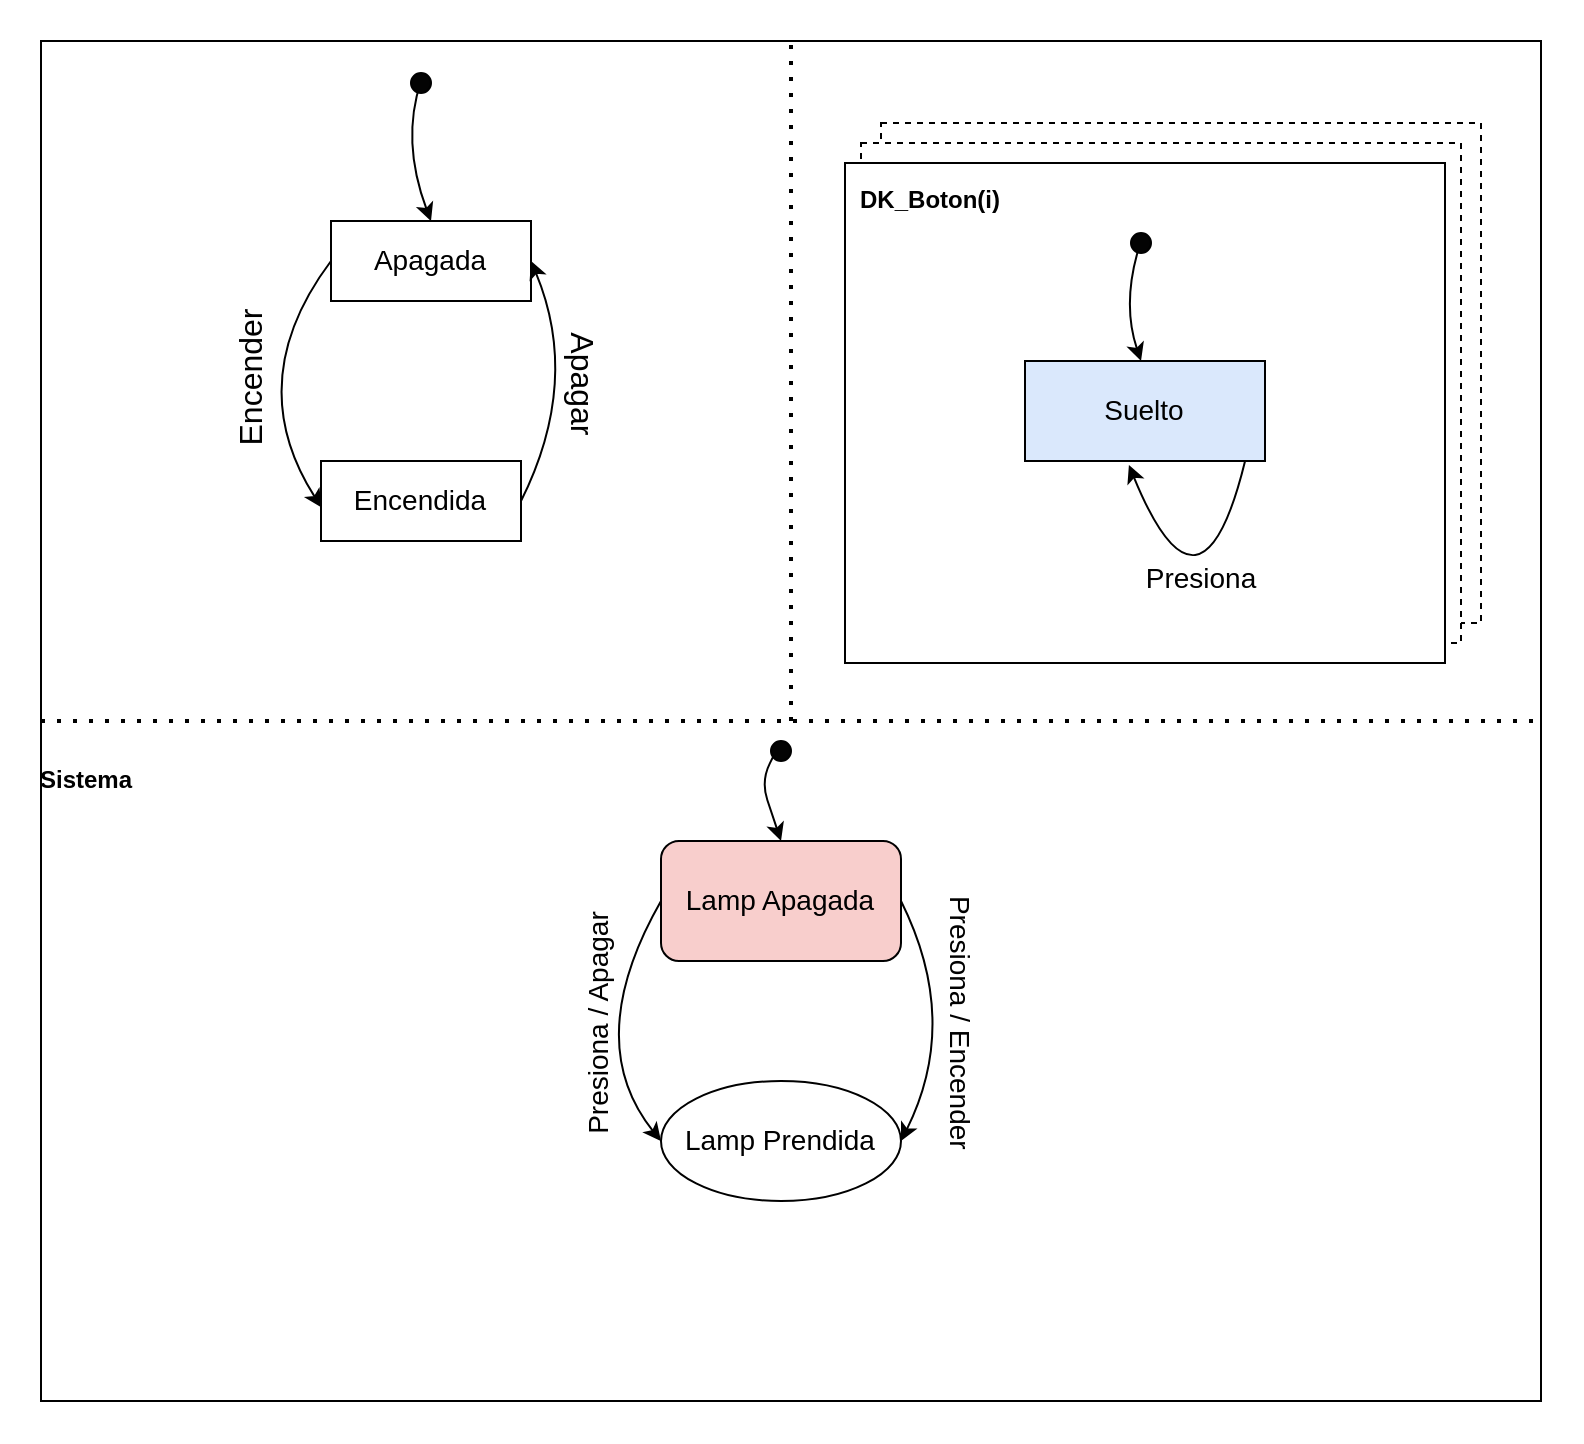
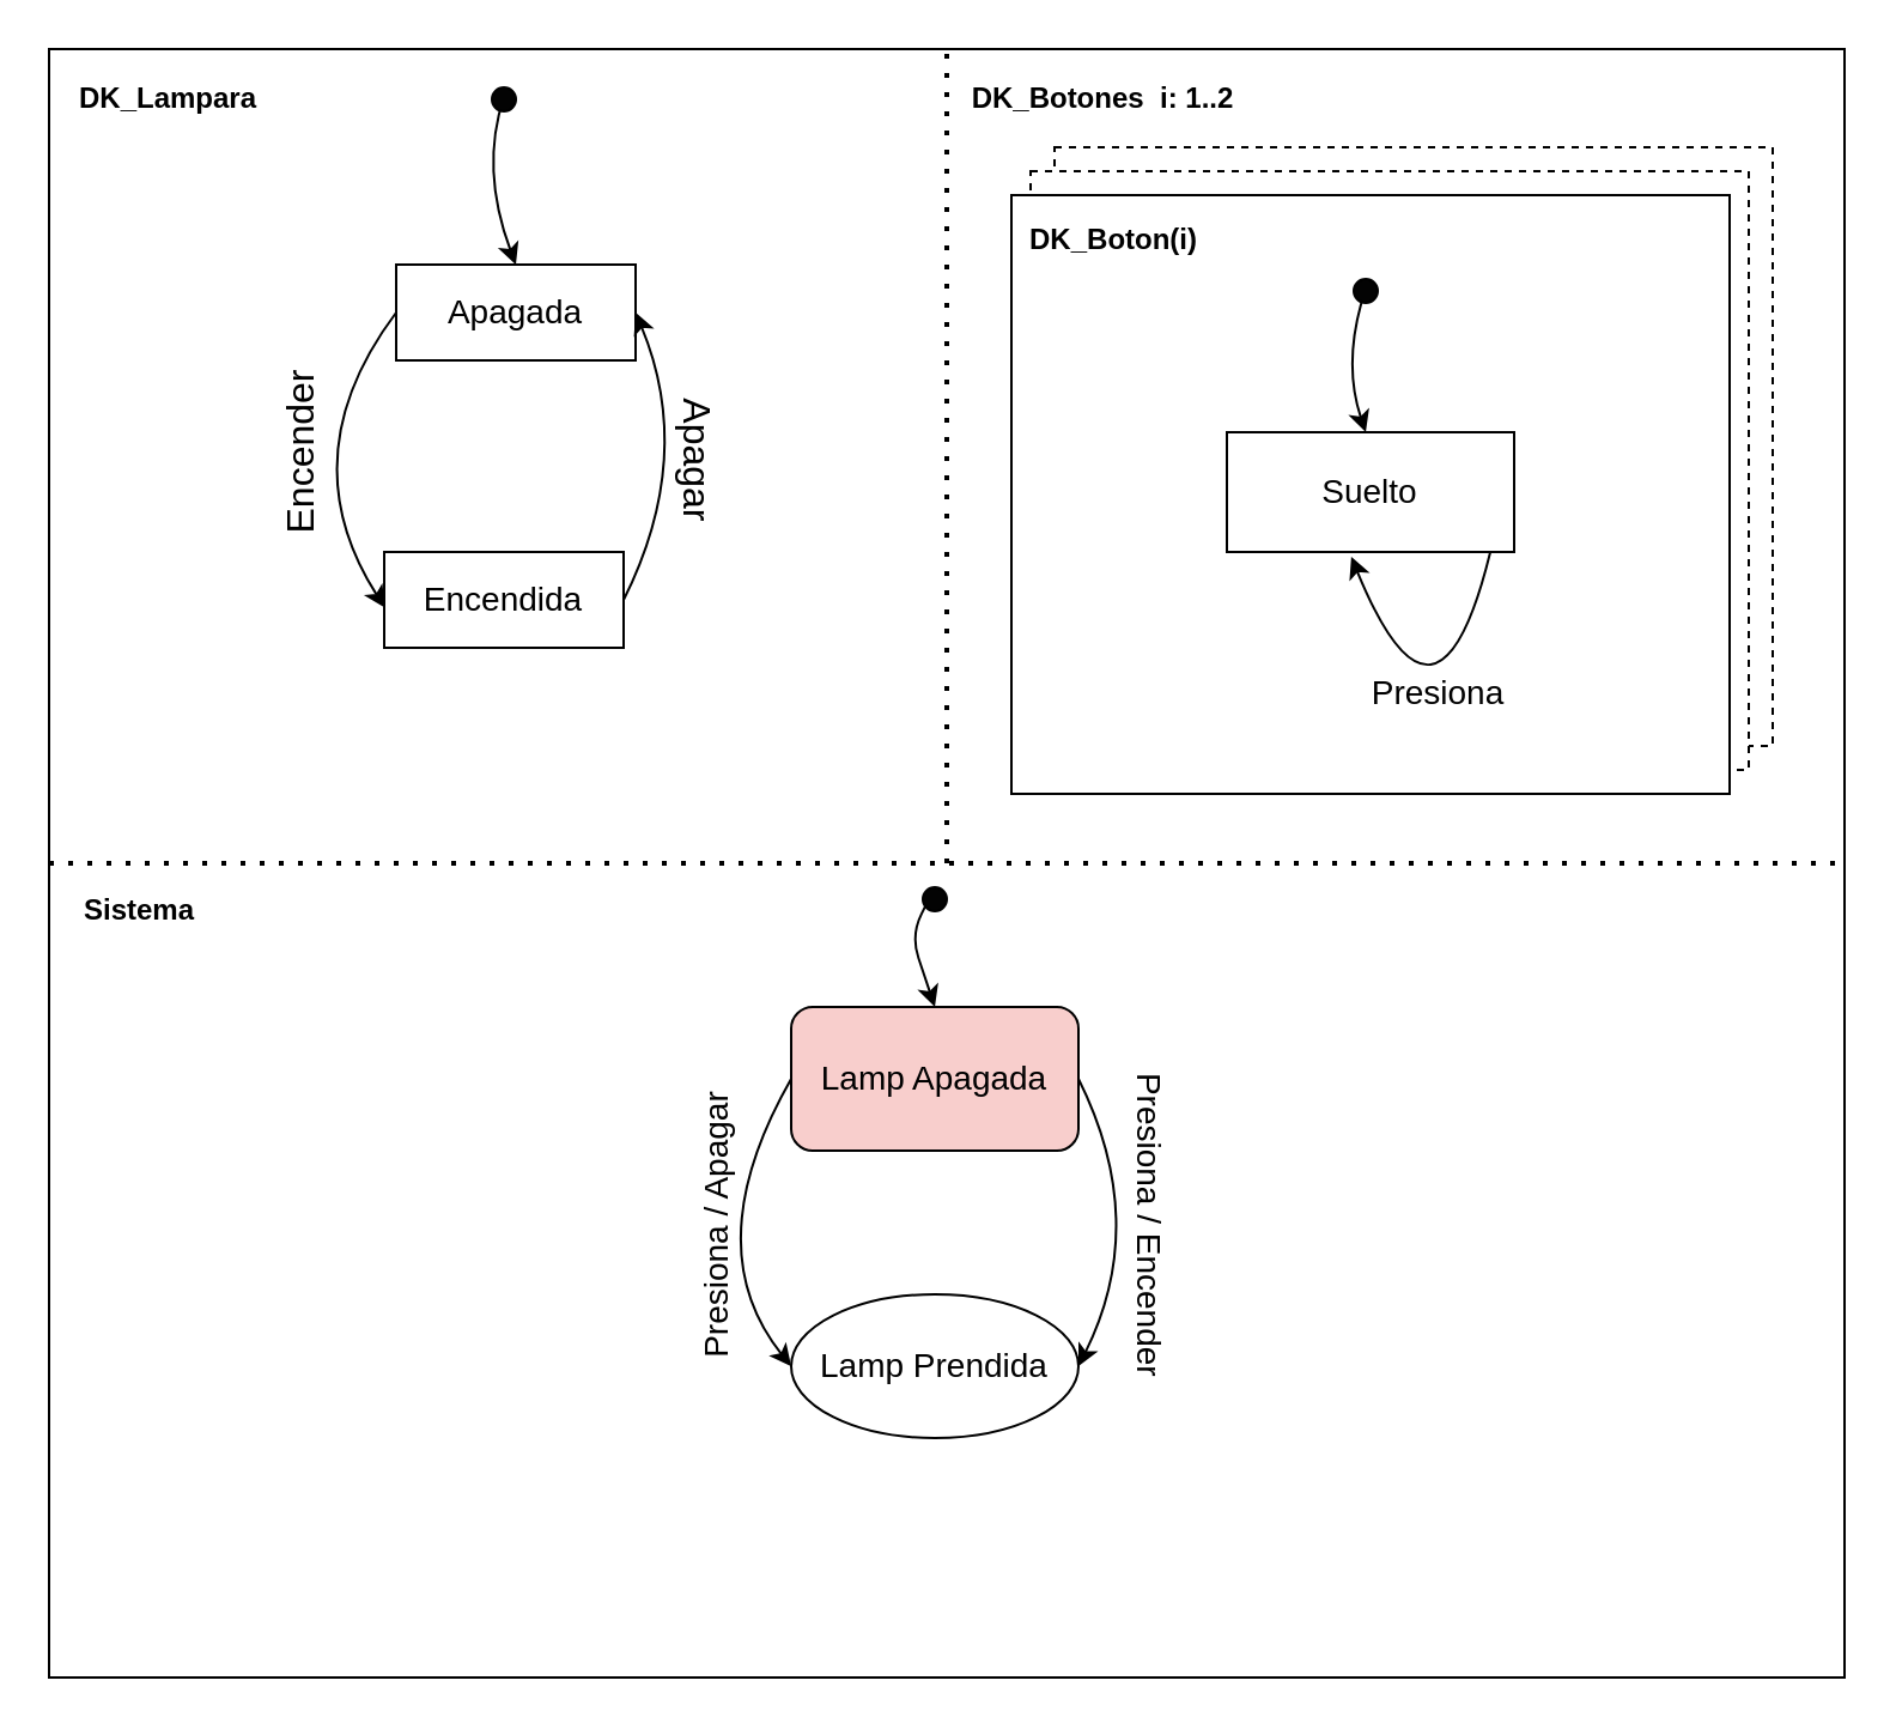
+ <mxCell id="5" value="DK_Lampara" style="text;html=1;strokeColor=none;fillColor=none;align=center;verticalAlign=middle;whiteSpace=wrap;rounded=0;fontStyle=1" parent="1" vertex="1"><mxGeometry x="30" y="31" width="80" height="20" as="geometry" /></mxCell>
+ <mxCell id="14" value="DK_Botones&amp;nbsp; i: 1..2" style="text;html=1;strokeColor=none;fillColor=none;align=center;verticalAlign=middle;whiteSpace=wrap;rounded=0;fontSize=12;fontStyle=1" parent="1" vertex="1"><mxGeometry x="402.5" y="31" width="115" height="20" as="geometry" /></mxCell>
- <mxCell id="19" value="Suelto" style="rounded=0;whiteSpace=wrap;html=1;fontSize=14;fillColor=#dae8fc;" parent="1" vertex="1"><mxGeometry x="512" y="180" width="120" height="50" as="geometry" /></mxCell>
+ <mxCell id="19" value="Suelto" style="rounded=0;whiteSpace=wrap;html=1;fontSize=14;fillColor=#ffffff;" parent="1" vertex="1"><mxGeometry x="512" y="180" width="120" height="50" as="geometry" /></mxCell>
- <mxCell id="32" value="Sistema" style="text;html=1;strokeColor=none;fillColor=none;align=center;verticalAlign=middle;whiteSpace=wrap;rounded=0;fontSize=12;fontStyle=1" parent="1" vertex="1"><mxGeometry x="23" y="380" width="40" height="20" as="geometry" /></mxCell>
+ <mxCell id="32" value="Sistema" style="text;html=1;strokeColor=none;fillColor=none;align=center;verticalAlign=middle;whiteSpace=wrap;rounded=0;fontSize=12;fontStyle=1" parent="1" vertex="1"><mxGeometry x="38" y="370" width="40" height="20" as="geometry" /></mxCell>
